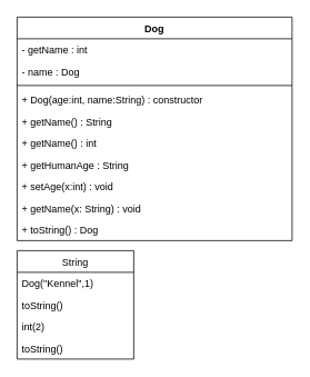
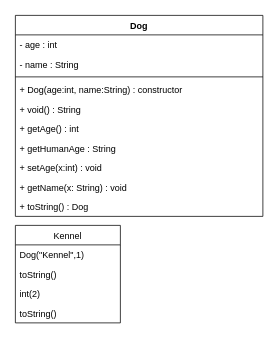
- <mxCell id="3" value="- getName : int" style="text;strokeColor=none;fillColor=none;align=left;verticalAlign=top;spacingLeft=4;spacingRight=4;overflow=hidden;rotatable=0;points=[[0,0.5],[1,0.5]];portConstraint=eastwest;" vertex="1" parent="2"><mxGeometry y="26" width="330" height="26" as="geometry" /></mxCell>
+ <mxCell id="3" value="- age : int" style="text;strokeColor=none;fillColor=none;align=left;verticalAlign=top;spacingLeft=4;spacingRight=4;overflow=hidden;rotatable=0;points=[[0,0.5],[1,0.5]];portConstraint=eastwest;" vertex="1" parent="2"><mxGeometry y="26" width="330" height="26" as="geometry" /></mxCell>
- <mxCell id="4" value="- name : Dog" style="text;strokeColor=none;fillColor=none;align=left;verticalAlign=top;spacingLeft=4;spacingRight=4;overflow=hidden;rotatable=0;points=[[0,0.5],[1,0.5]];portConstraint=eastwest;" vertex="1" parent="2"><mxGeometry y="52" width="330" height="26" as="geometry" /></mxCell>
+ <mxCell id="4" value="- name : String" style="text;strokeColor=none;fillColor=none;align=left;verticalAlign=top;spacingLeft=4;spacingRight=4;overflow=hidden;rotatable=0;points=[[0,0.5],[1,0.5]];portConstraint=eastwest;" vertex="1" parent="2"><mxGeometry y="52" width="330" height="26" as="geometry" /></mxCell>
- <mxCell id="7" value="+ getName() : String" style="text;strokeColor=none;fillColor=none;align=left;verticalAlign=top;spacingLeft=4;spacingRight=4;overflow=hidden;rotatable=0;points=[[0,0.5],[1,0.5]];portConstraint=eastwest;" vertex="1" parent="2"><mxGeometry y="112" width="330" height="26" as="geometry" /></mxCell>
+ <mxCell id="7" value="+ void() : String" style="text;strokeColor=none;fillColor=none;align=left;verticalAlign=top;spacingLeft=4;spacingRight=4;overflow=hidden;rotatable=0;points=[[0,0.5],[1,0.5]];portConstraint=eastwest;" vertex="1" parent="2"><mxGeometry y="112" width="330" height="26" as="geometry" /></mxCell>
- <mxCell id="8" value="+ getName() : int" style="text;strokeColor=none;fillColor=none;align=left;verticalAlign=top;spacingLeft=4;spacingRight=4;overflow=hidden;rotatable=0;points=[[0,0.5],[1,0.5]];portConstraint=eastwest;" vertex="1" parent="2"><mxGeometry y="138" width="330" height="26" as="geometry" /></mxCell>
+ <mxCell id="8" value="+ getAge() : int" style="text;strokeColor=none;fillColor=none;align=left;verticalAlign=top;spacingLeft=4;spacingRight=4;overflow=hidden;rotatable=0;points=[[0,0.5],[1,0.5]];portConstraint=eastwest;" vertex="1" parent="2"><mxGeometry y="138" width="330" height="26" as="geometry" /></mxCell>
- <mxCell id="13" value="String" style="swimlane;fontStyle=0;childLayout=stackLayout;horizontal=1;startSize=26;fillColor=none;horizontalStack=0;resizeParent=1;resizeParentMax=0;resizeLast=0;collapsible=1;marginBottom=0;" vertex="1" parent="1"><mxGeometry x="20" y="300" width="140" height="130" as="geometry" /></mxCell>
+ <mxCell id="13" value="Kennel" style="swimlane;fontStyle=0;childLayout=stackLayout;horizontal=1;startSize=26;fillColor=none;horizontalStack=0;resizeParent=1;resizeParentMax=0;resizeLast=0;collapsible=1;marginBottom=0;" vertex="1" parent="1"><mxGeometry x="20" y="300" width="140" height="130" as="geometry" /></mxCell>
